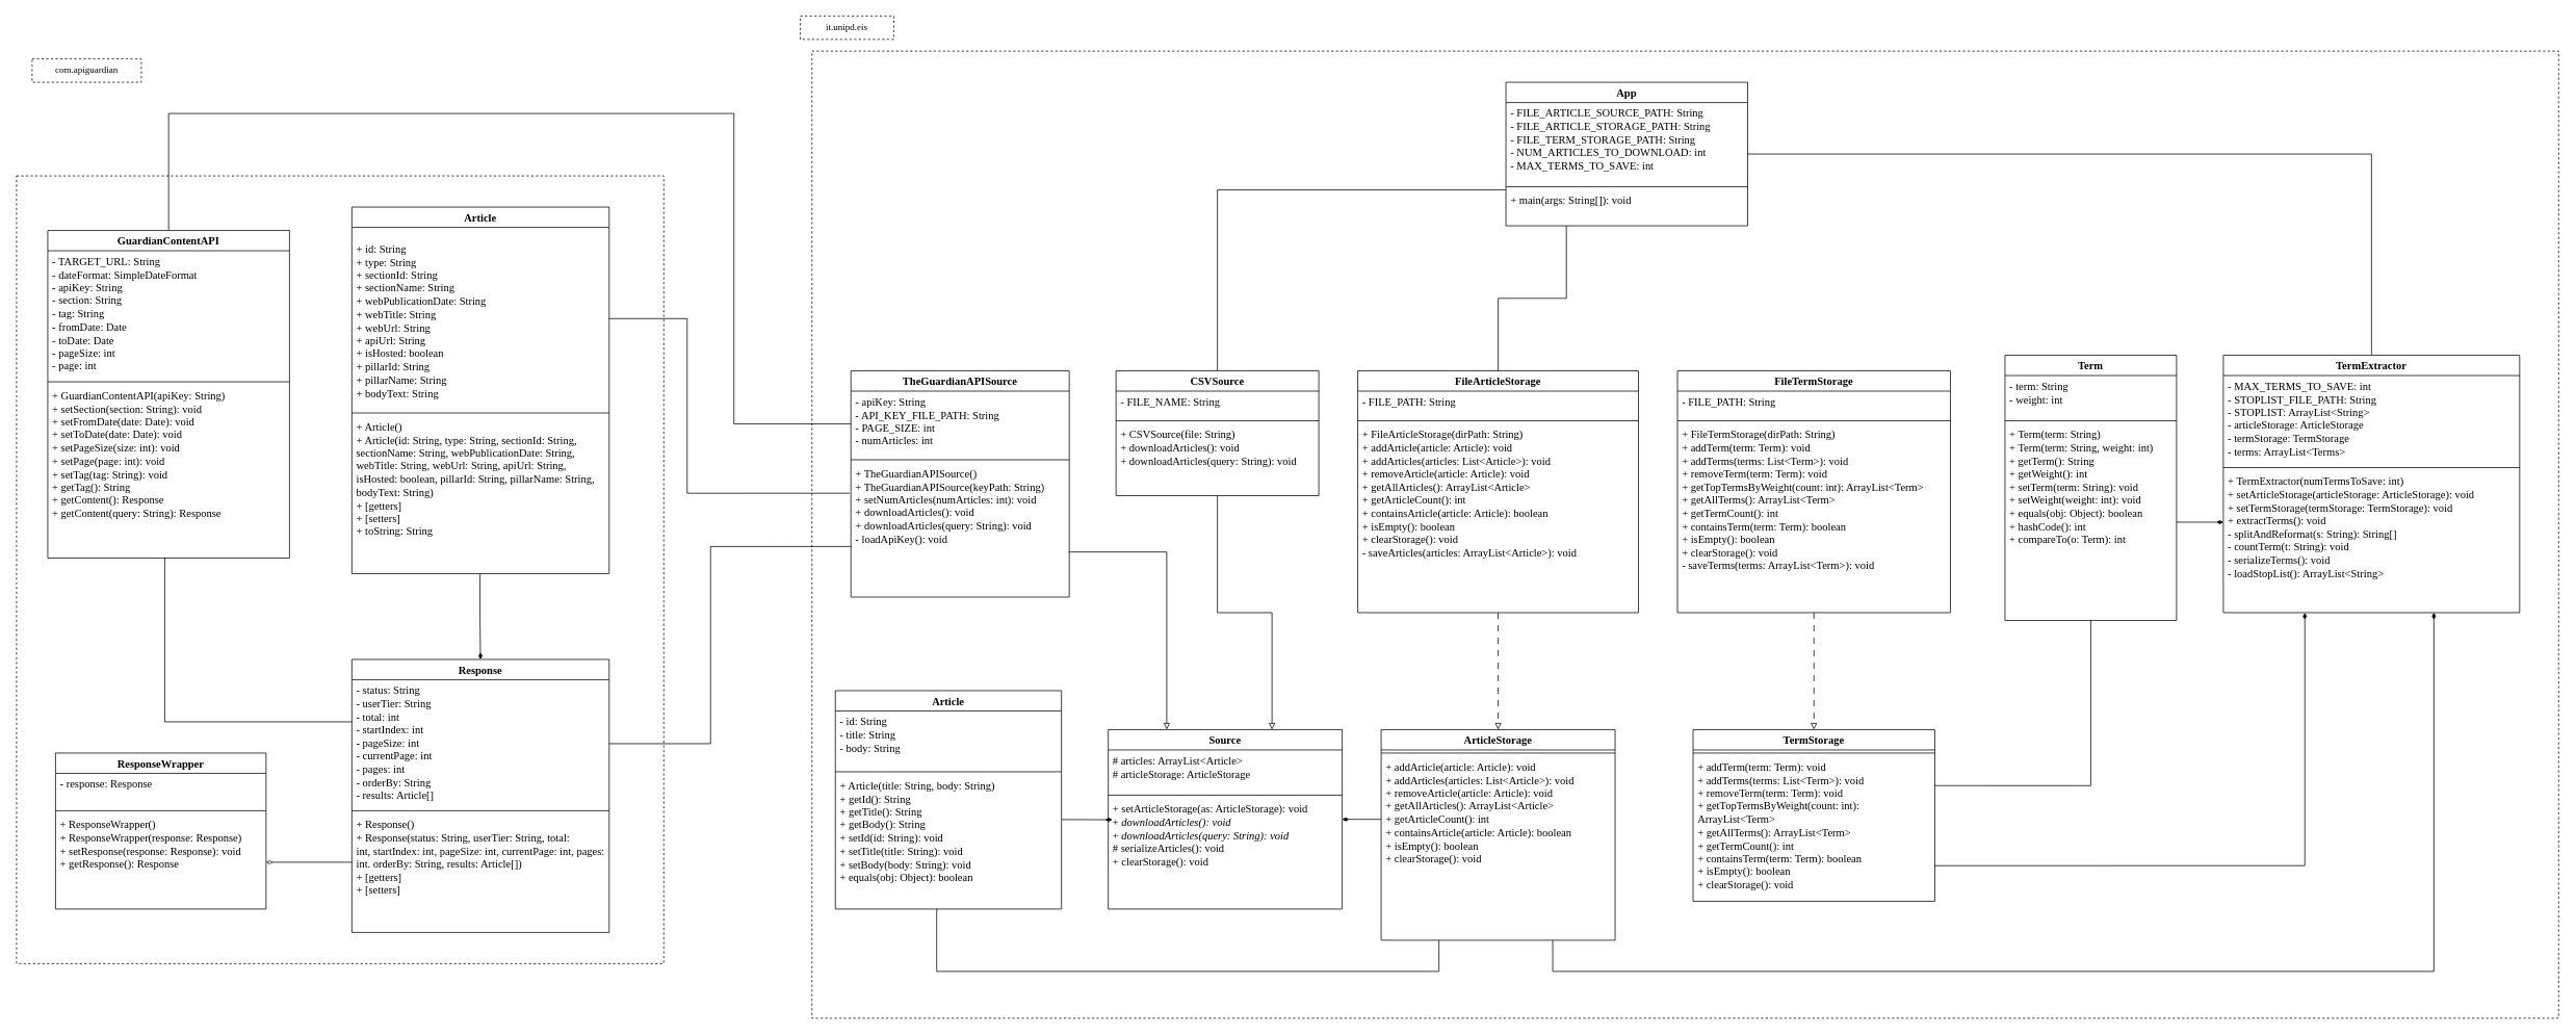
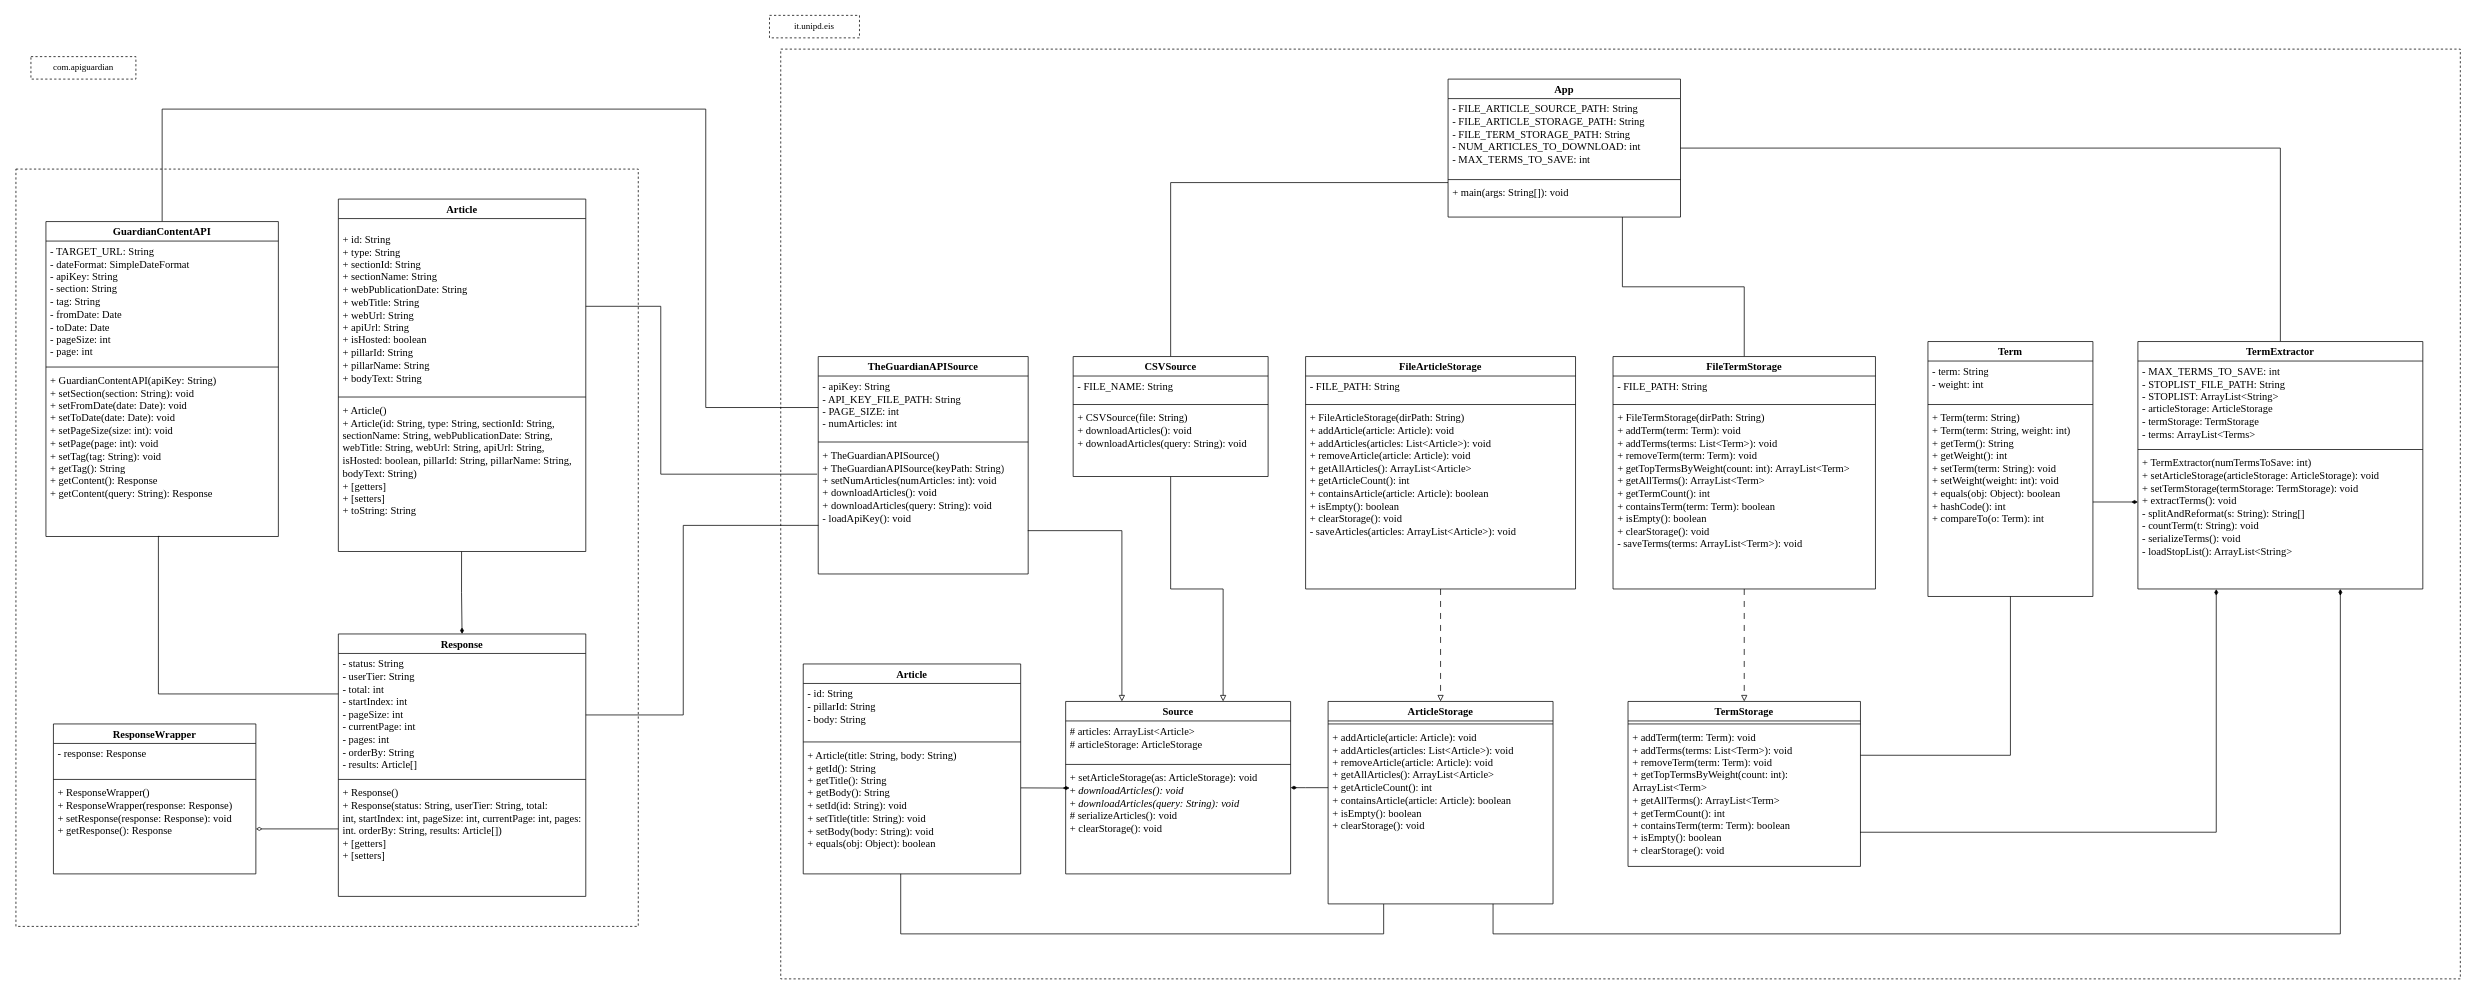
- <mxCell id="4" style="edgeStyle=orthogonalEdgeStyle;rounded=0;orthogonalLoop=1;jettySize=auto;html=1;exitX=0.25;exitY=1;exitDx=0;exitDy=0;entryX=0.5;entryY=0;entryDx=0;entryDy=0;endArrow=none;endFill=0;fontFamily=Lucida Console;fontSize=14;" parent="1" source="8" target="23" edge="1"><mxGeometry relative="1" as="geometry" /></mxCell>
+ <mxCell id="6" style="edgeStyle=orthogonalEdgeStyle;rounded=0;orthogonalLoop=1;jettySize=auto;html=1;exitX=0.75;exitY=1;exitDx=0;exitDy=0;entryX=0.5;entryY=0;entryDx=0;entryDy=0;endArrow=none;endFill=0;fontFamily=Lucida Console;fontSize=14;" parent="1" source="8" target="28" edge="1"><mxGeometry relative="1" as="geometry" /></mxCell>
- <mxCell id="49" value="&lt;div style=&quot;font-size: 14px;&quot;&gt;- id: String&lt;/div&gt;&lt;div style=&quot;font-size: 14px;&quot;&gt;- title: String&lt;/div&gt;&lt;div style=&quot;font-size: 14px;&quot;&gt;- body: String&lt;/div&gt;" style="text;strokeColor=none;fillColor=none;align=left;verticalAlign=top;spacingLeft=4;spacingRight=4;overflow=hidden;rotatable=0;points=[[0,0.5],[1,0.5]];portConstraint=eastwest;whiteSpace=wrap;html=1;fontFamily=Lucida Console;fontSize=14;" parent="48" vertex="1"><mxGeometry y="26" width="290" height="74" as="geometry" /></mxCell>
+ <mxCell id="49" value="&lt;div style=&quot;font-size: 14px;&quot;&gt;- id: String&lt;/div&gt;&lt;div style=&quot;font-size: 14px;&quot;&gt;- pillarId: String&lt;/div&gt;&lt;div style=&quot;font-size: 14px;&quot;&gt;- body: String&lt;/div&gt;" style="text;strokeColor=none;fillColor=none;align=left;verticalAlign=top;spacingLeft=4;spacingRight=4;overflow=hidden;rotatable=0;points=[[0,0.5],[1,0.5]];portConstraint=eastwest;whiteSpace=wrap;html=1;fontFamily=Lucida Console;fontSize=14;" parent="48" vertex="1"><mxGeometry y="26" width="290" height="74" as="geometry" /></mxCell>
